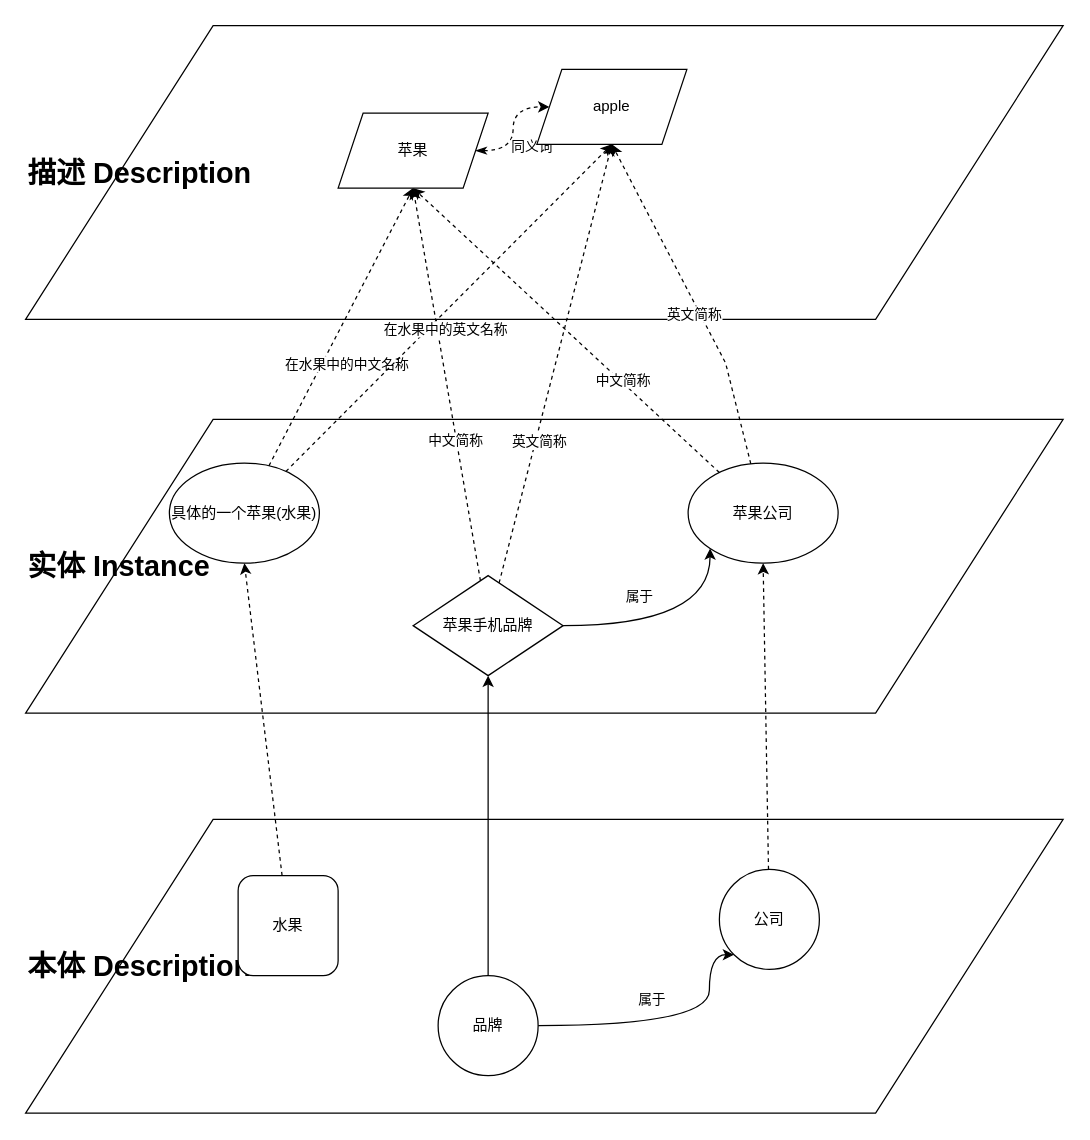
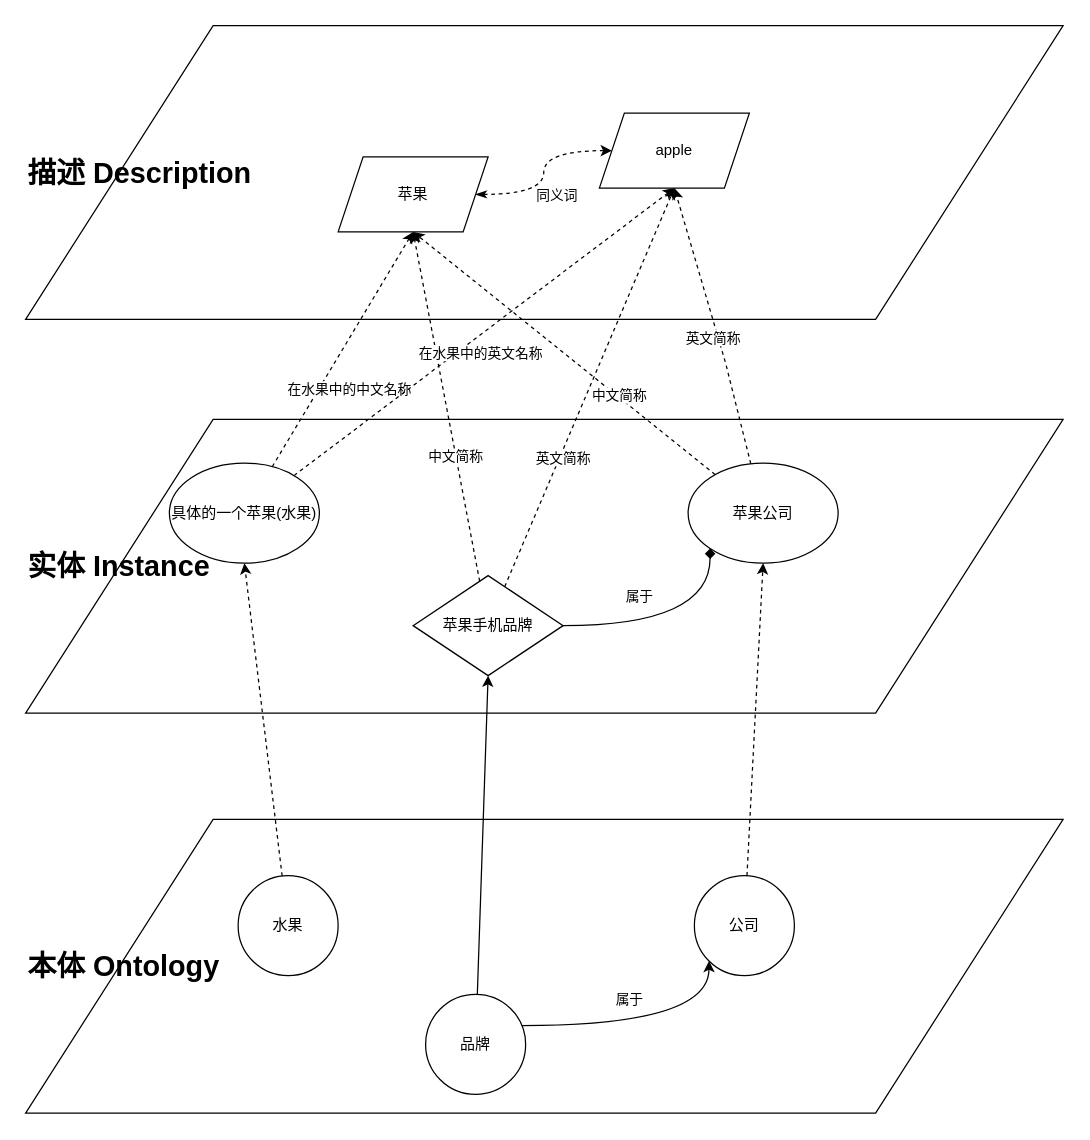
- <mxCell id="32" value="apple" style="shape=parallelogram;perimeter=parallelogramPerimeter;whiteSpace=wrap;html=1;fixedSize=1;" vertex="1" parent="1"><mxGeometry x="429" y="55" width="120" height="60" as="geometry" /></mxCell>
+ <mxCell id="32" value="apple" style="shape=parallelogram;perimeter=parallelogramPerimeter;whiteSpace=wrap;html=1;fixedSize=1;" vertex="1" parent="1"><mxGeometry x="479" y="90" width="120" height="60" as="geometry" /></mxCell>
- <mxCell id="29" value="苹果" style="shape=parallelogram;perimeter=parallelogramPerimeter;whiteSpace=wrap;html=1;fixedSize=1;" vertex="1" parent="1"><mxGeometry x="270" y="90" width="120" height="60" as="geometry" /></mxCell>
+ <mxCell id="29" value="苹果" style="shape=parallelogram;perimeter=parallelogramPerimeter;whiteSpace=wrap;html=1;fixedSize=1;" vertex="1" parent="1"><mxGeometry x="270" y="125" width="120" height="60" as="geometry" /></mxCell>
- <mxCell id="11" style="edgeStyle=orthogonalEdgeStyle;rounded=0;orthogonalLoop=1;jettySize=auto;html=1;entryX=0;entryY=1;entryDx=0;entryDy=0;curved=1;" edge="1" parent="1" source="17" target="8"><mxGeometry relative="1" as="geometry" /></mxCell>
+ <mxCell id="11" style="edgeStyle=orthogonalEdgeStyle;rounded=0;orthogonalLoop=1;jettySize=auto;html=1;entryX=0;entryY=1;entryDx=0;entryDy=0;curved=1;endArrow=diamond;" edge="1" parent="1" source="17" target="8"><mxGeometry relative="1" as="geometry" /></mxCell>
- <mxCell id="31" value="公司" style="ellipse;whiteSpace=wrap;html=1;aspect=fixed;" vertex="1" parent="1"><mxGeometry x="575" y="695" width="80" height="80" as="geometry" /></mxCell>
+ <mxCell id="31" value="公司" style="ellipse;whiteSpace=wrap;html=1;aspect=fixed;" vertex="1" parent="1"><mxGeometry x="555" y="700" width="80" height="80" as="geometry" /></mxCell>
- <mxCell id="10" value="水果" style="whiteSpace=wrap;html=1;aspect=fixed;rounded=1;" vertex="1" parent="1"><mxGeometry x="190" y="700" width="80" height="80" as="geometry" /></mxCell>
+ <mxCell id="10" value="水果" style="ellipse;whiteSpace=wrap;html=1;aspect=fixed;" vertex="1" parent="1"><mxGeometry x="190" y="700" width="80" height="80" as="geometry" /></mxCell>
- <mxCell id="2" value="&lt;font style=&quot;font-size: 23px&quot;&gt;&lt;b&gt;本体 Description&lt;/b&gt;&lt;/font&gt;" style="shape=parallelogram;perimeter=parallelogramPerimeter;whiteSpace=wrap;html=1;fixedSize=1;size=150;align=left;" vertex="1" parent="1"><mxGeometry x="20" y="655" width="830" height="235" as="geometry" /></mxCell>
+ <mxCell id="2" value="&lt;font style=&quot;font-size: 23px&quot;&gt;&lt;b&gt;本体 Ontology&lt;/b&gt;&lt;/font&gt;" style="shape=parallelogram;perimeter=parallelogramPerimeter;whiteSpace=wrap;html=1;fixedSize=1;size=150;align=left;" vertex="1" parent="1"><mxGeometry x="20" y="655" width="830" height="235" as="geometry" /></mxCell>
- <mxCell id="21" value="品牌" style="ellipse;whiteSpace=wrap;html=1;aspect=fixed;" vertex="1" parent="1"><mxGeometry x="350" y="780" width="80" height="80" as="geometry" /></mxCell>
+ <mxCell id="21" value="品牌" style="ellipse;whiteSpace=wrap;html=1;aspect=fixed;" vertex="1" parent="1"><mxGeometry x="340" y="795" width="80" height="80" as="geometry" /></mxCell>
